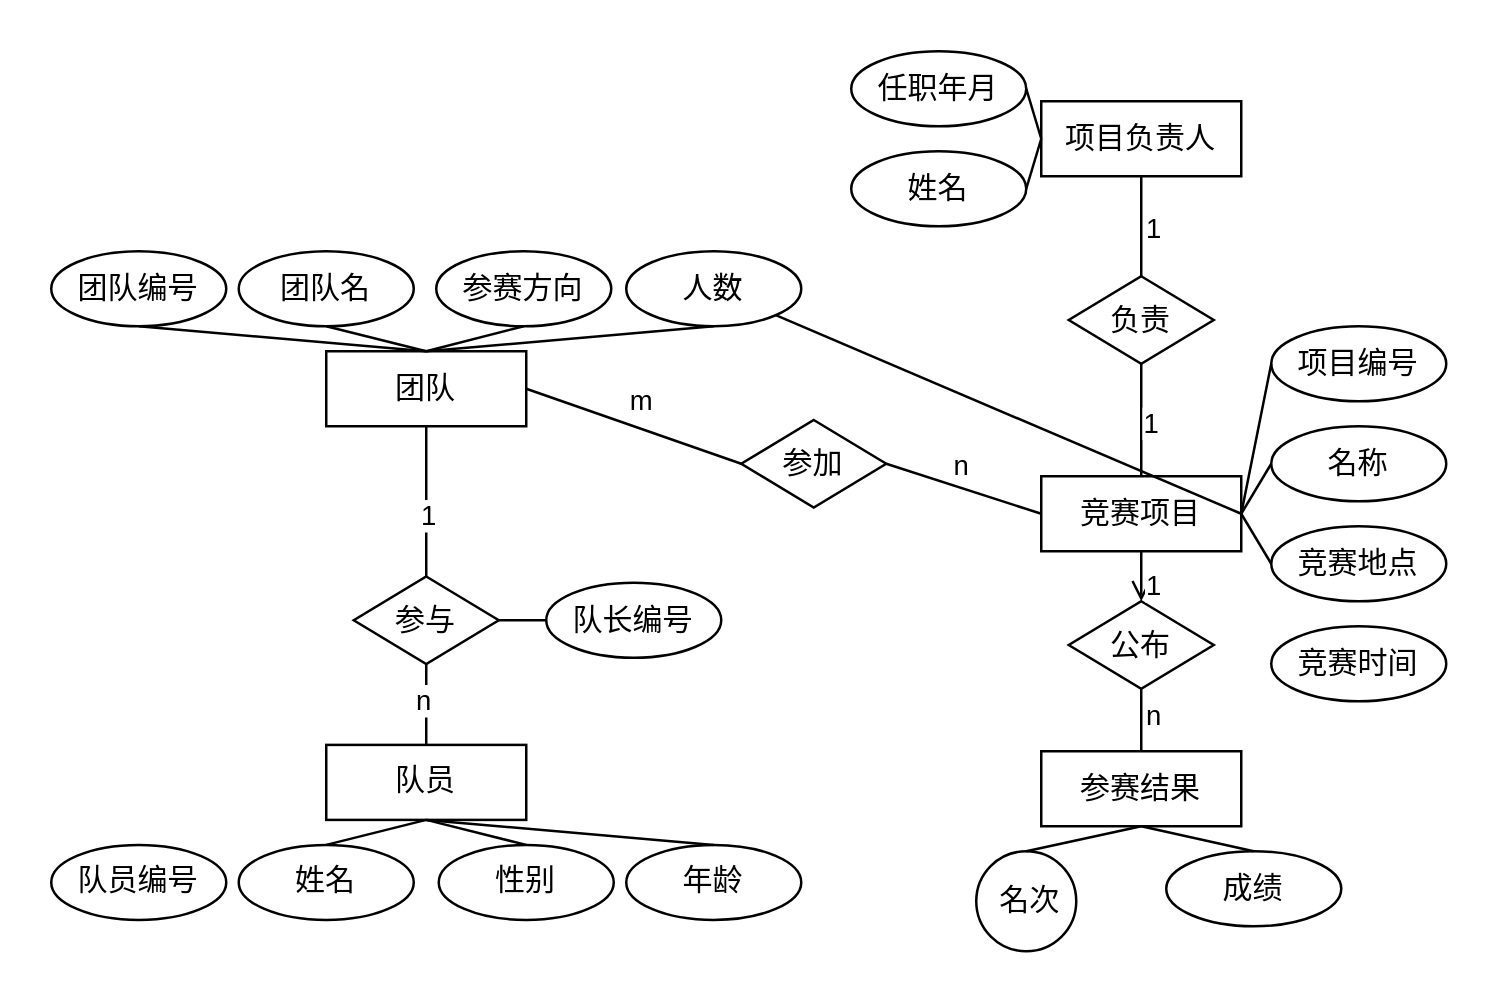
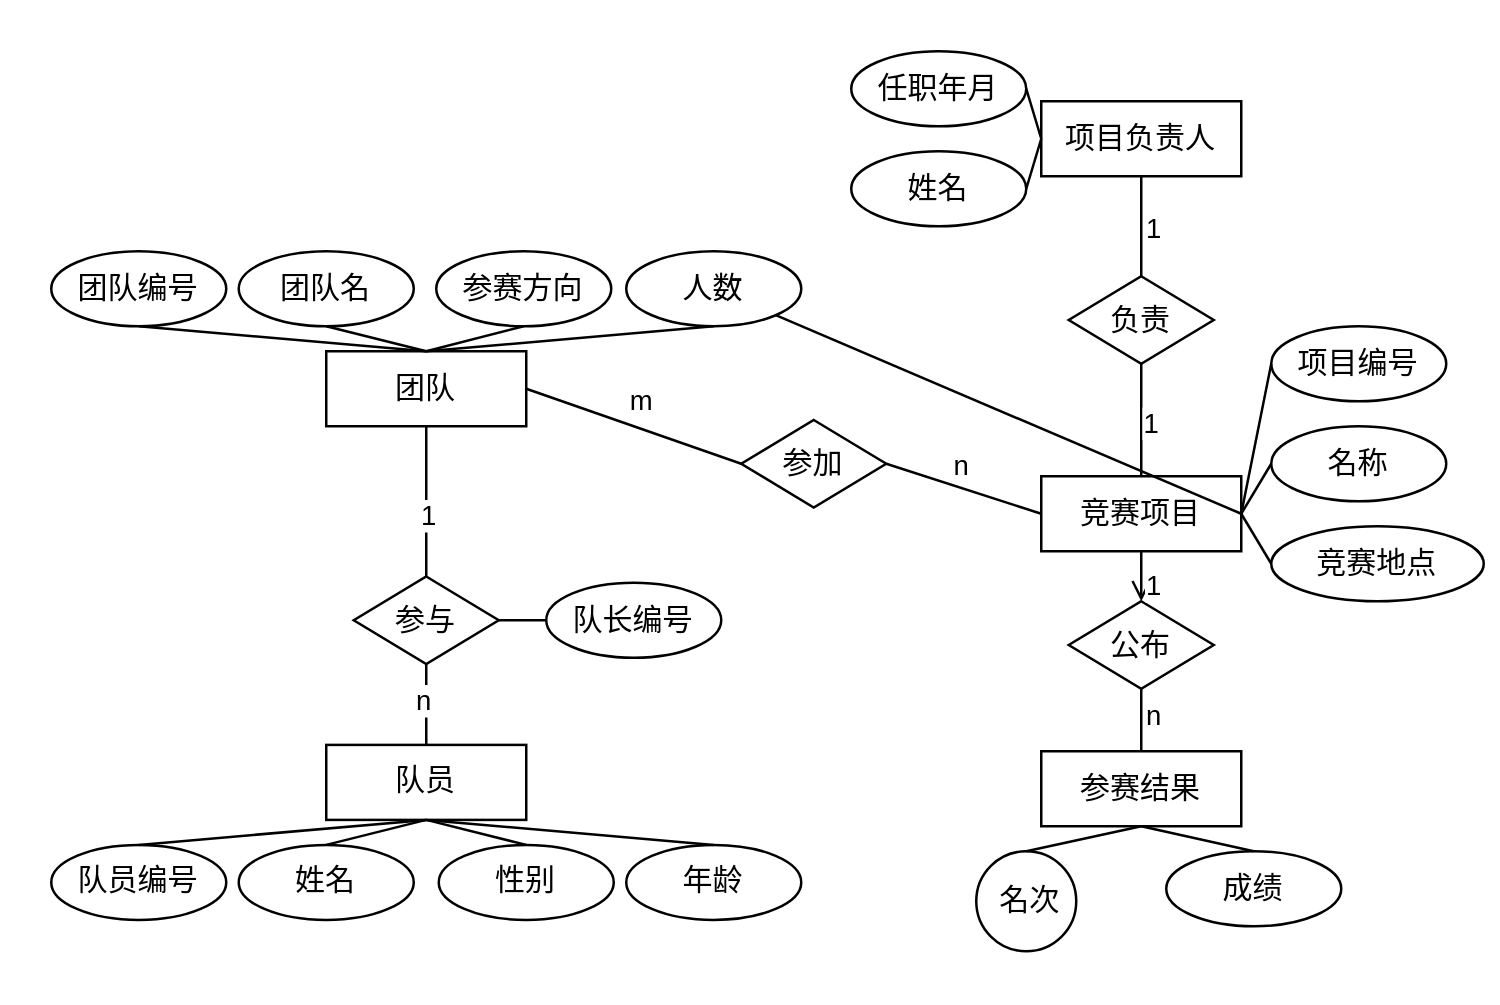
- <mxCell id="15" value="竞赛地点" style="ellipse;whiteSpace=wrap;html=1;" vertex="1" parent="1"><mxGeometry x="508" y="210" width="70" height="30" as="geometry" /></mxCell>
+ <mxCell id="15" value="竞赛地点" style="ellipse;whiteSpace=wrap;html=1;" vertex="1" parent="1"><mxGeometry x="508" y="210" width="85" height="30" as="geometry" /></mxCell>
- <mxCell id="16" value="竞赛时间" style="ellipse;whiteSpace=wrap;html=1;" vertex="1" parent="1"><mxGeometry x="508" y="250" width="70" height="30" as="geometry" /></mxCell>
+ <mxCell id="49" value="" style="endArrow=none;html=1;rounded=0;exitX=0.5;exitY=1;exitDx=0;exitDy=0;entryX=0.5;entryY=0;entryDx=0;entryDy=0;" edge="1" parent="1" source="7" target="8"><mxGeometry width="50" height="50" relative="1" as="geometry"><mxPoint x="250" y="290" as="sourcePoint" /><mxPoint x="300" y="240" as="targetPoint" /></mxGeometry></mxCell>
